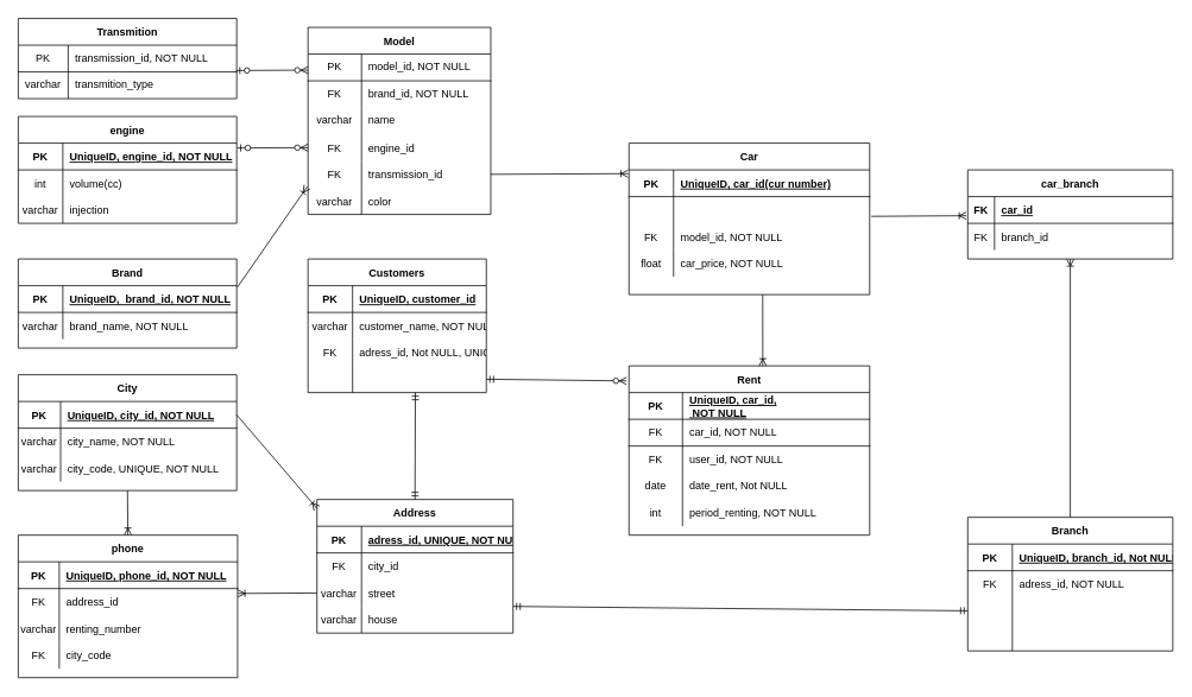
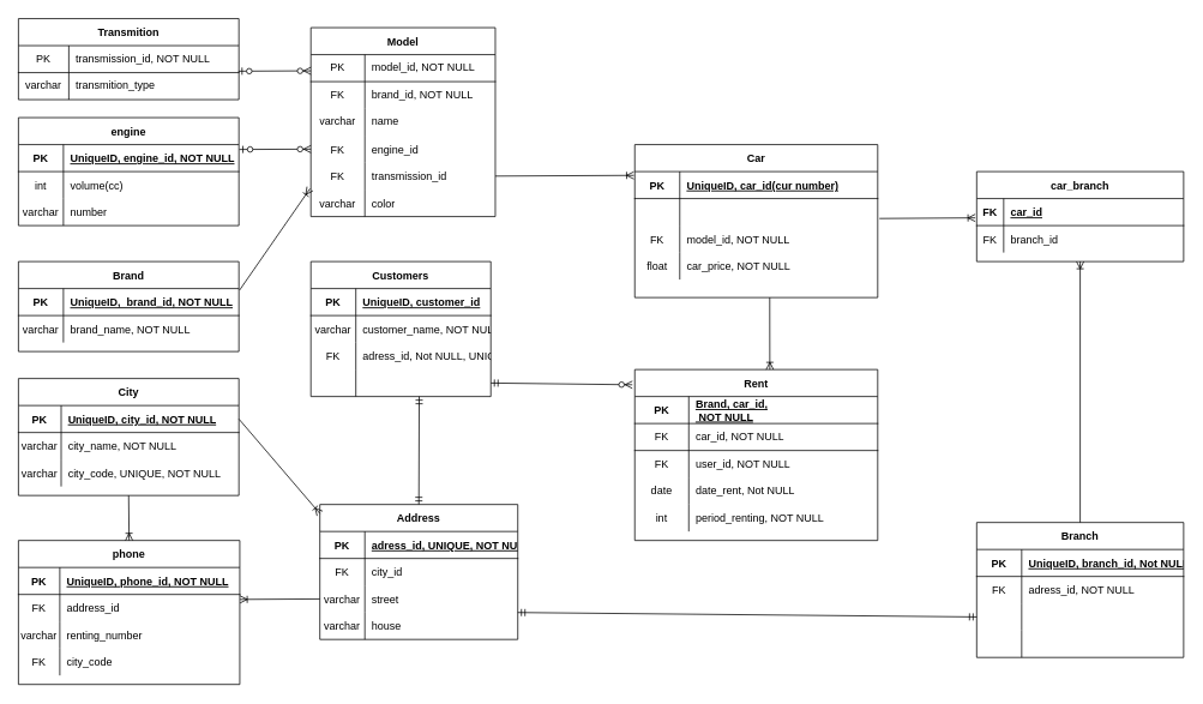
- <mxCell id="119" value="injection" style="shape=partialRectangle;connectable=0;fillColor=none;top=0;left=0;bottom=0;right=0;align=left;spacingLeft=6;overflow=hidden;" parent="117" vertex="1"><mxGeometry x="50" width="195" height="30" as="geometry"><mxRectangle width="195" height="30" as="alternateBounds" /></mxGeometry></mxCell>
+ <mxCell id="119" value="number" style="shape=partialRectangle;connectable=0;fillColor=none;top=0;left=0;bottom=0;right=0;align=left;spacingLeft=6;overflow=hidden;" parent="117" vertex="1"><mxGeometry x="50" width="195" height="30" as="geometry"><mxRectangle width="195" height="30" as="alternateBounds" /></mxGeometry></mxCell>
- <mxCell id="77" value="UniqueID, car_id,&#10; NOT NULL" style="shape=partialRectangle;connectable=0;fillColor=none;top=0;left=0;bottom=0;right=0;align=left;spacingLeft=6;fontStyle=5;overflow=hidden;" parent="75" vertex="1"><mxGeometry x="60" width="210" height="30" as="geometry"><mxRectangle width="210" height="30" as="alternateBounds" /></mxGeometry></mxCell>
+ <mxCell id="77" value="Brand, car_id,&#10; NOT NULL" style="shape=partialRectangle;connectable=0;fillColor=none;top=0;left=0;bottom=0;right=0;align=left;spacingLeft=6;fontStyle=5;overflow=hidden;" parent="75" vertex="1"><mxGeometry x="60" width="210" height="30" as="geometry"><mxRectangle width="210" height="30" as="alternateBounds" /></mxGeometry></mxCell>
